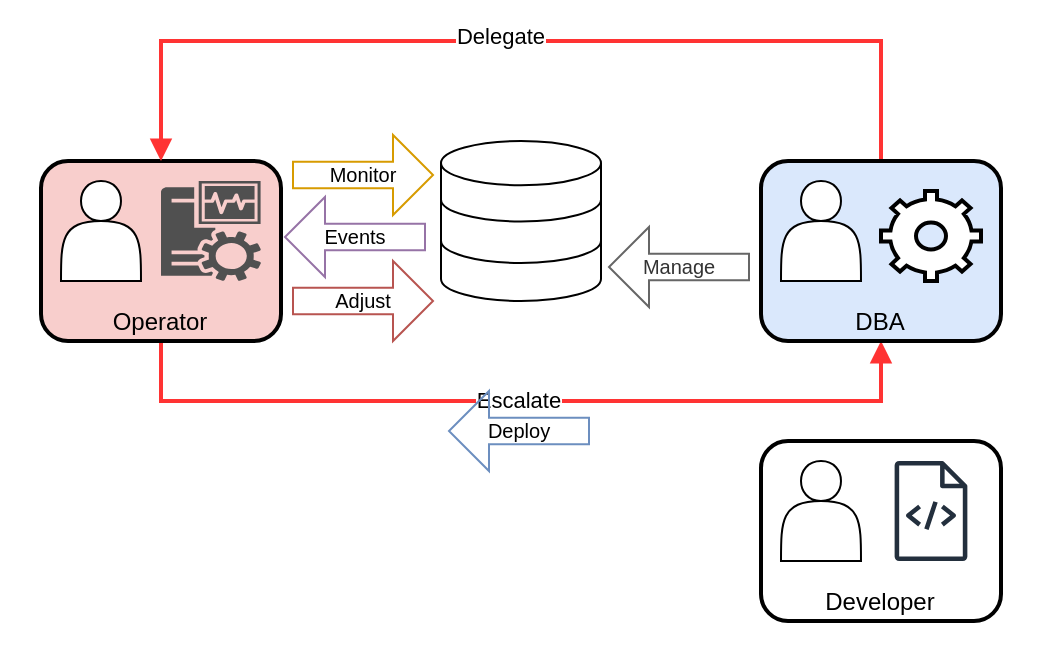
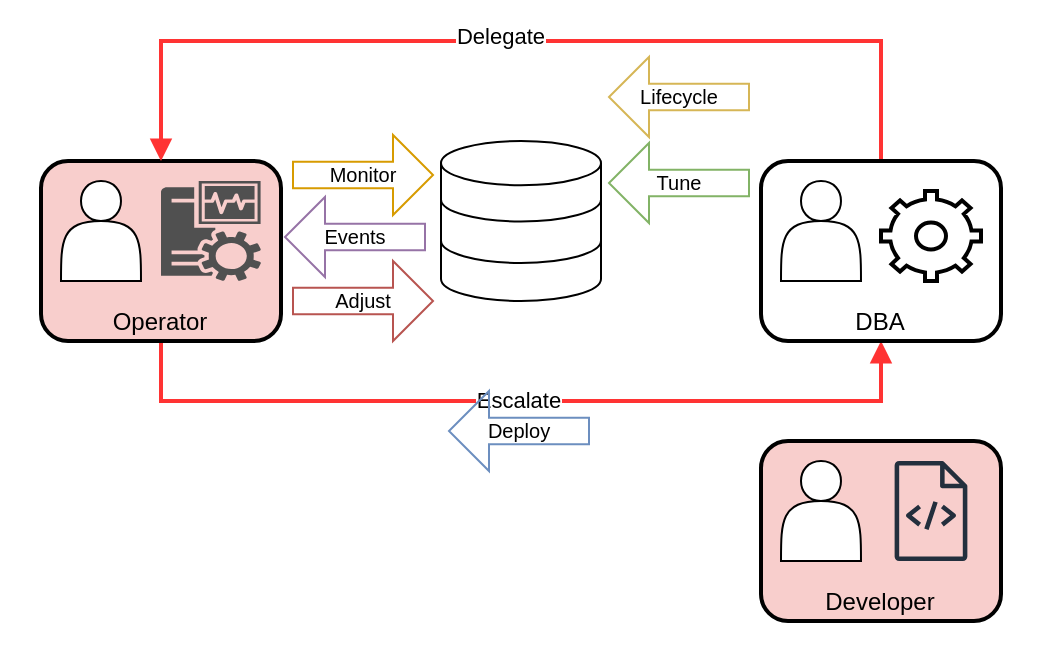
+ <mxCell id="19" value="Lifecycle" style="html=1;shadow=0;dashed=0;align=center;verticalAlign=middle;shape=mxgraph.arrows2.arrow;dy=0.67;dx=20;notch=0;fontSize=10;horizontal=1;flipV=0;flipH=1;fillColor=none;strokeColor=#d6b656;" parent="1" vertex="1"><mxGeometry x="304" y="28" width="70" height="40" as="geometry" /></mxCell>
+ <mxCell id="20" value="Tune" style="html=1;shadow=0;dashed=0;align=center;verticalAlign=middle;shape=mxgraph.arrows2.arrow;dy=0.67;dx=20;notch=0;fontSize=10;horizontal=1;flipV=0;flipH=1;fillColor=none;strokeColor=#82b366;" parent="1" vertex="1"><mxGeometry x="304" y="71" width="70" height="40" as="geometry" /></mxCell>
- <mxCell id="21" value="Manage" style="html=1;shadow=0;dashed=0;align=center;verticalAlign=middle;shape=mxgraph.arrows2.arrow;dy=0.67;dx=20;notch=0;fontSize=10;horizontal=1;flipV=0;flipH=1;fillColor=none;fontColor=#333333;strokeColor=#666666;" parent="1" vertex="1"><mxGeometry x="304" y="113" width="70" height="40" as="geometry" /></mxCell>
- <mxCell id="7" value="DBA" style="whiteSpace=wrap;html=1;rounded=1;strokeWidth=2;verticalAlign=bottom;fillColor=#dae8fc;" parent="1" vertex="1"><mxGeometry x="380" y="80" width="120" height="90" as="geometry" /></mxCell>
+ <mxCell id="7" value="DBA" style="whiteSpace=wrap;html=1;rounded=1;strokeWidth=2;verticalAlign=bottom;" parent="1" vertex="1"><mxGeometry x="380" y="80" width="120" height="90" as="geometry" /></mxCell>
- <mxCell id="9" value="Developer" style="whiteSpace=wrap;html=1;rounded=1;strokeWidth=2;verticalAlign=bottom;" parent="1" vertex="1"><mxGeometry x="380" y="220" width="120" height="90" as="geometry" /></mxCell>
+ <mxCell id="9" value="Developer" style="whiteSpace=wrap;html=1;rounded=1;strokeWidth=2;verticalAlign=bottom;fillColor=#f8cecc;" parent="1" vertex="1"><mxGeometry x="380" y="220" width="120" height="90" as="geometry" /></mxCell>
